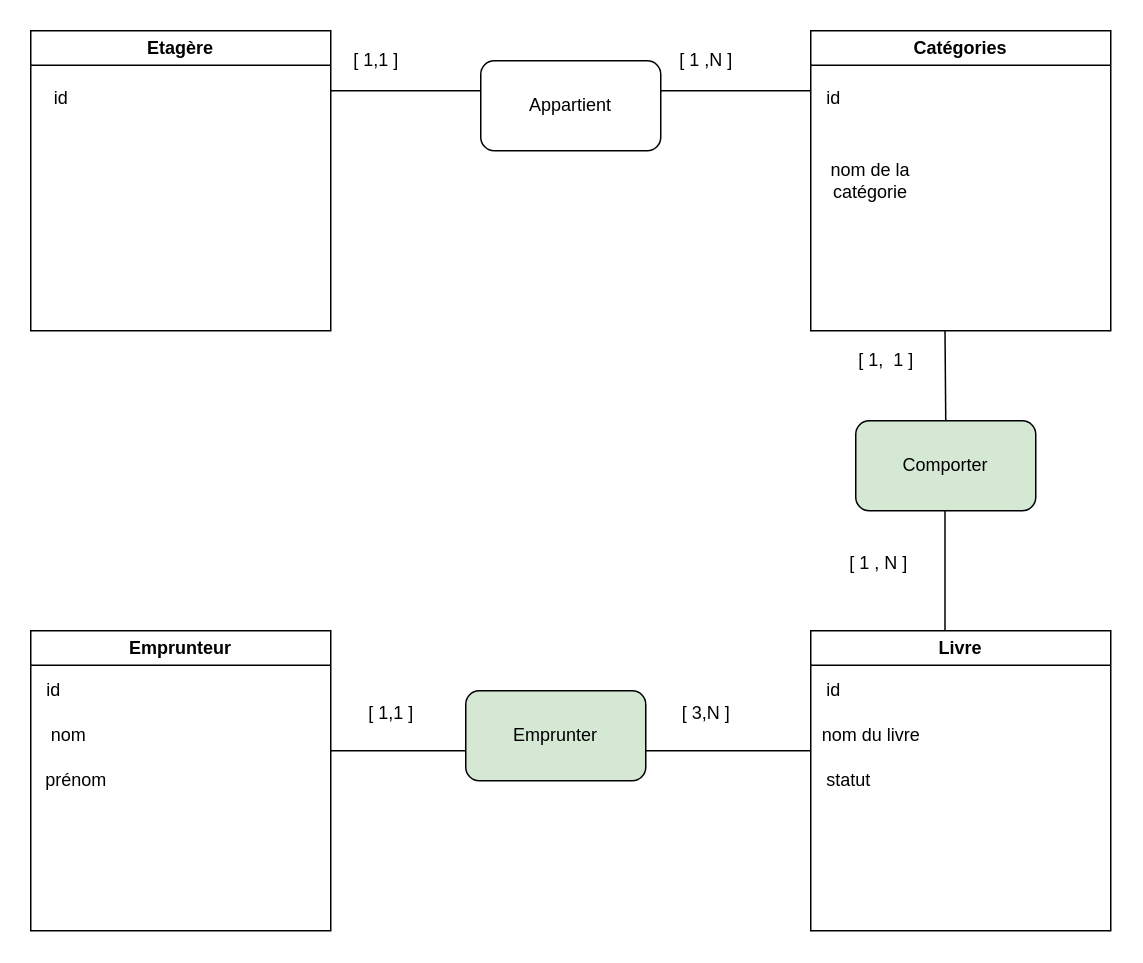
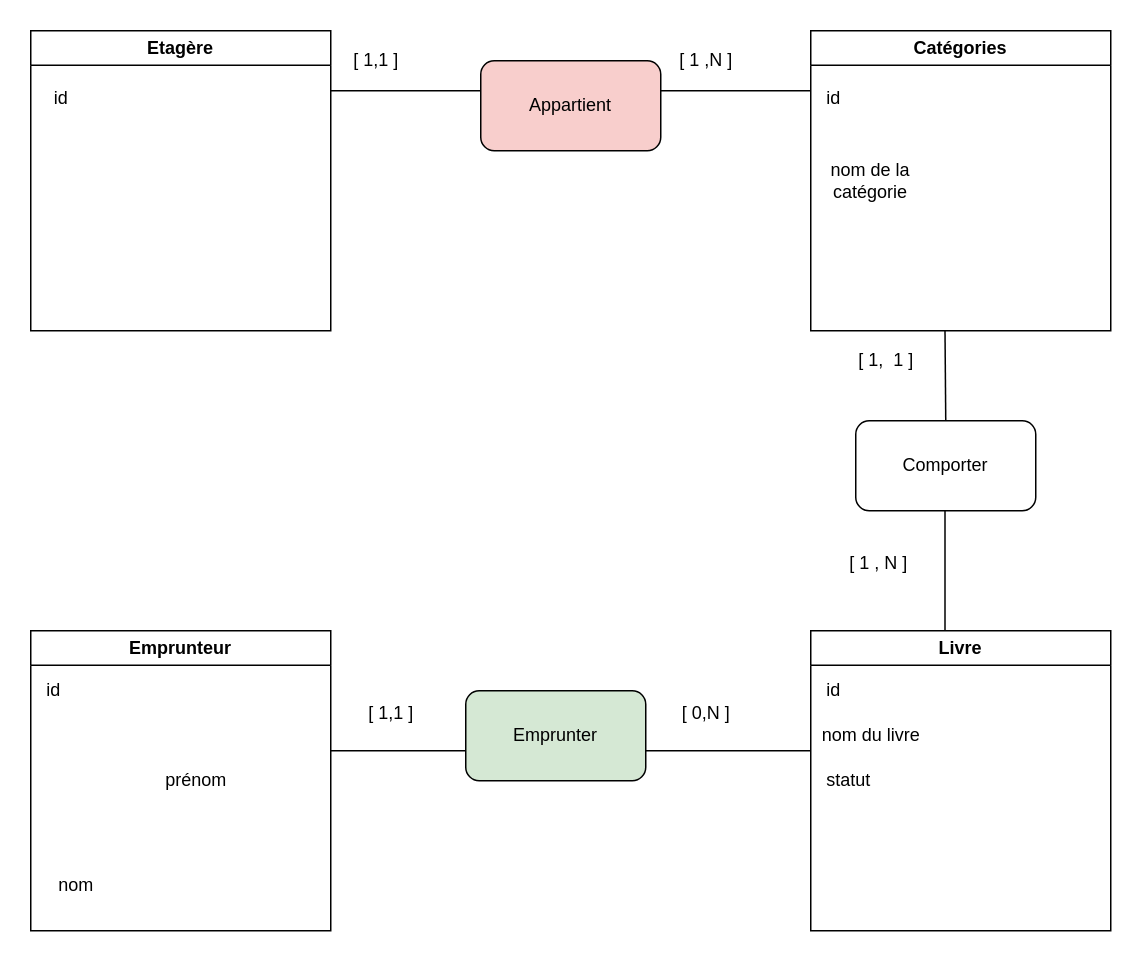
- <mxCell id="15" value="Appartient" style="rounded=1;whiteSpace=wrap;html=1;" parent="1" vertex="1"><mxGeometry x="320" y="40" width="120" height="60" as="geometry" /></mxCell>
+ <mxCell id="15" value="Appartient" style="rounded=1;whiteSpace=wrap;html=1;fillColor=#f8cecc;" parent="1" vertex="1"><mxGeometry x="320" y="40" width="120" height="60" as="geometry" /></mxCell>
- <mxCell id="16" value="Comporter" style="rounded=1;whiteSpace=wrap;html=1;fillColor=#d5e8d4;" parent="1" vertex="1"><mxGeometry x="570" y="280" width="120" height="60" as="geometry" /></mxCell>
+ <mxCell id="16" value="Comporter" style="rounded=1;whiteSpace=wrap;html=1;" parent="1" vertex="1"><mxGeometry x="570" y="280" width="120" height="60" as="geometry" /></mxCell>
- <mxCell id="29" value="[ 3,N ]" style="text;html=1;align=center;verticalAlign=middle;resizable=0;points=[];autosize=1;strokeColor=none;fillColor=none;" parent="1" vertex="1"><mxGeometry x="440" y="460" width="60" height="30" as="geometry" /></mxCell>
+ <mxCell id="29" value="[ 0,N ]" style="text;html=1;align=center;verticalAlign=middle;resizable=0;points=[];autosize=1;strokeColor=none;fillColor=none;" parent="1" vertex="1"><mxGeometry x="440" y="460" width="60" height="30" as="geometry" /></mxCell>
- <mxCell id="9" value="nom&lt;br&gt;" style="text;html=1;align=center;verticalAlign=middle;resizable=0;points=[];autosize=1;strokeColor=none;fillColor=none;" parent="7" vertex="1"><mxGeometry y="55" width="50" height="30" as="geometry" /></mxCell>
+ <mxCell id="9" value="nom&lt;br&gt;" style="text;html=1;align=center;verticalAlign=middle;resizable=0;points=[];autosize=1;strokeColor=none;fillColor=none;" parent="7" vertex="1"><mxGeometry x="5" y="155" width="50" height="30" as="geometry" /></mxCell>
- <mxCell id="10" value="prénom" style="text;html=1;align=center;verticalAlign=middle;resizable=0;points=[];autosize=1;strokeColor=none;fillColor=none;" parent="7" vertex="1"><mxGeometry y="85" width="60" height="30" as="geometry" /></mxCell>
+ <mxCell id="10" value="prénom" style="text;html=1;align=center;verticalAlign=middle;resizable=0;points=[];autosize=1;strokeColor=none;fillColor=none;" parent="7" vertex="1"><mxGeometry x="80" y="85" width="60" height="30" as="geometry" /></mxCell>
